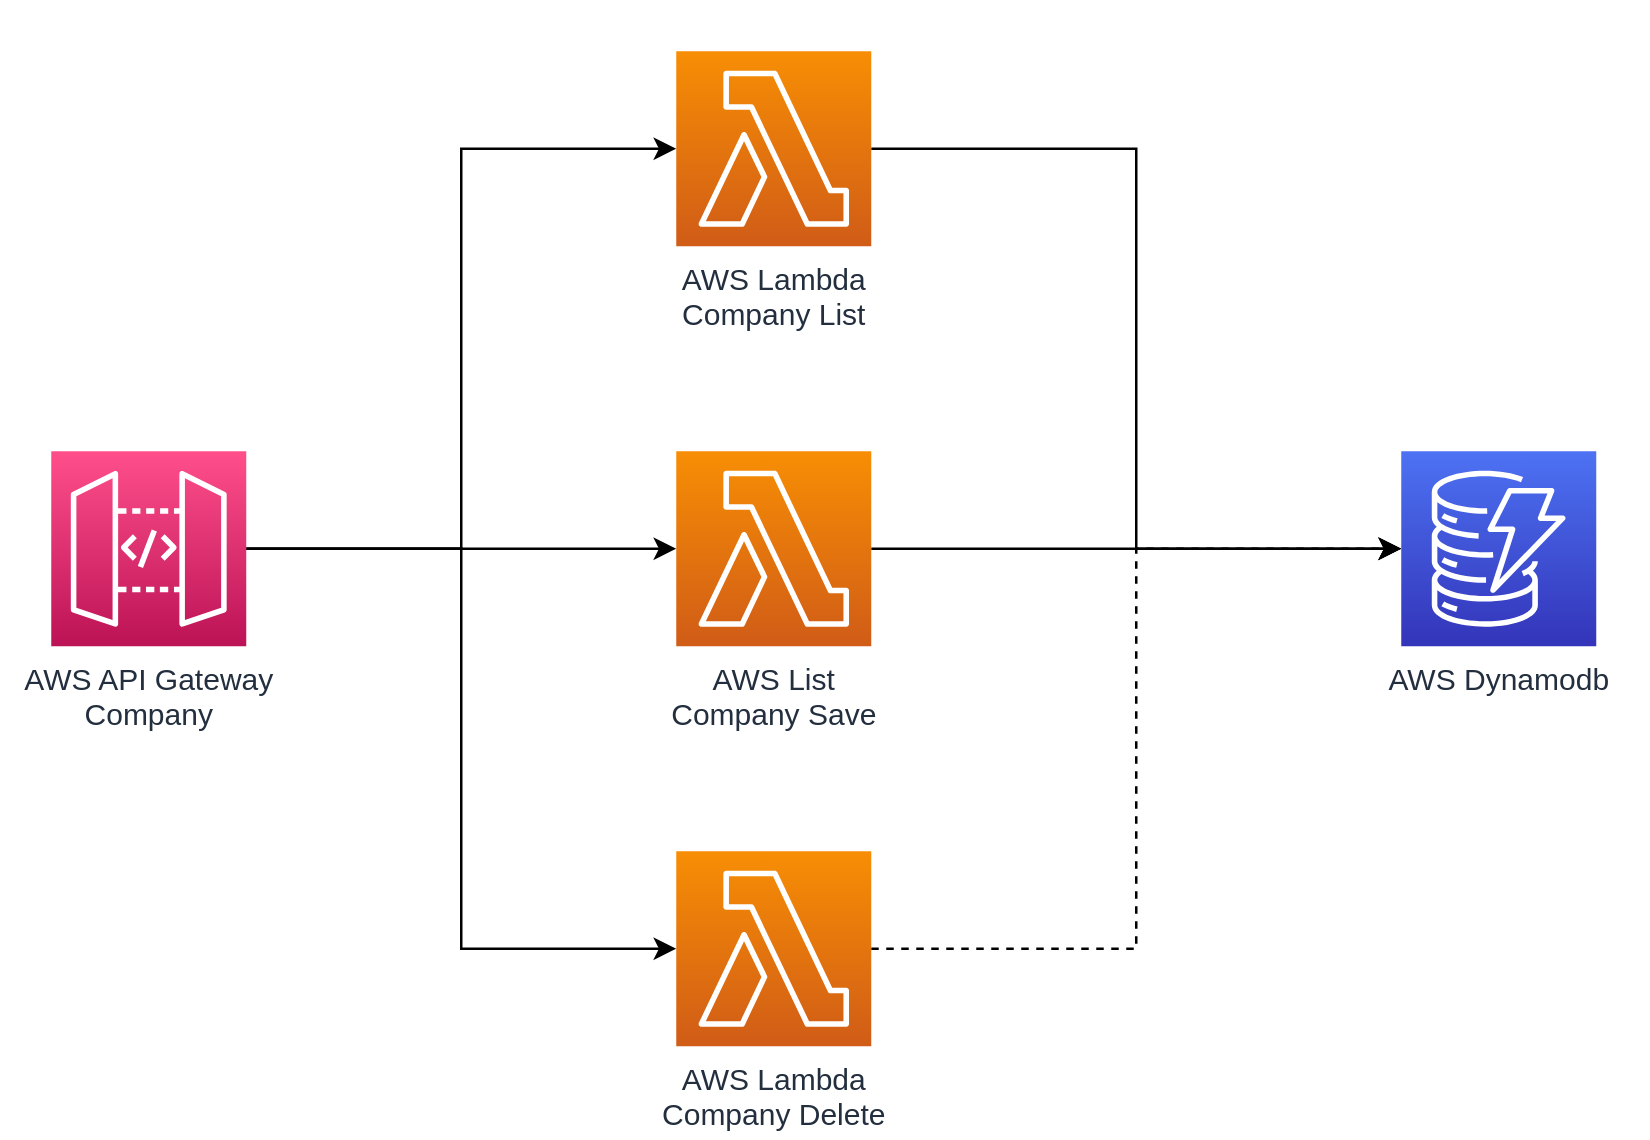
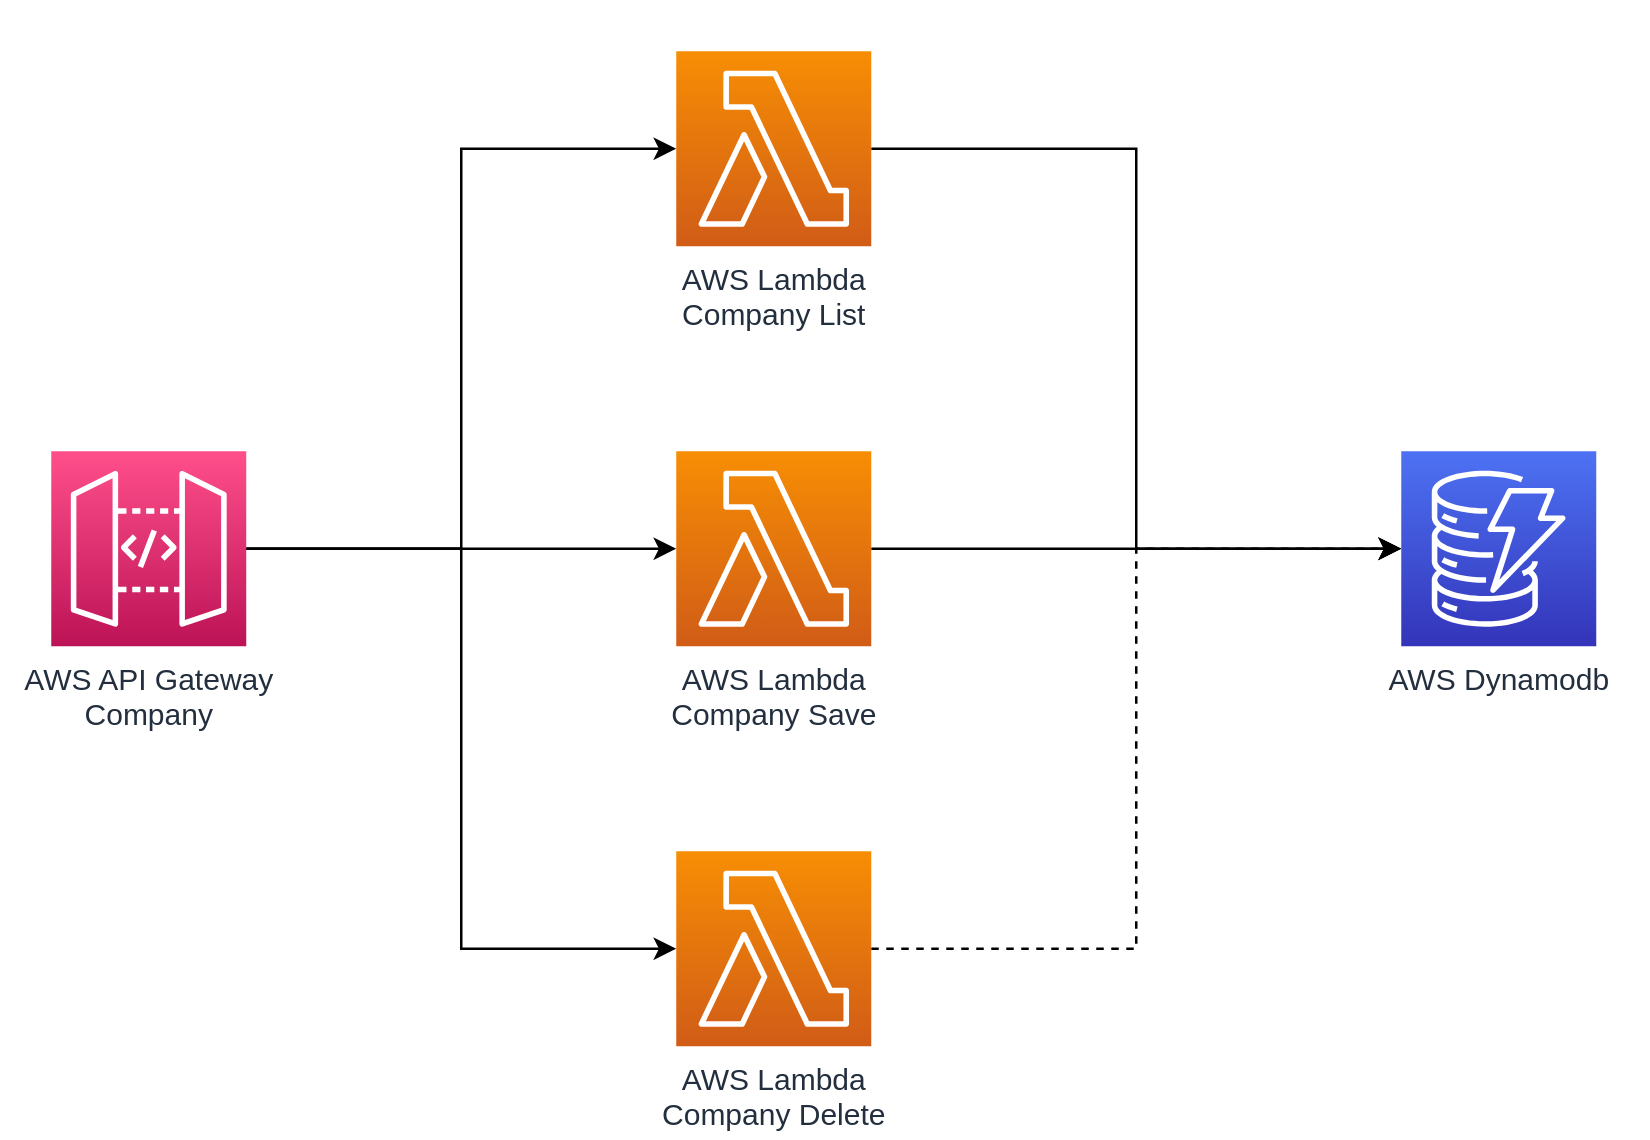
- <mxCell id="7" value="AWS List&lt;br&gt;Company Save" style="sketch=0;points=[[0,0,0],[0.25,0,0],[0.5,0,0],[0.75,0,0],[1,0,0],[0,1,0],[0.25,1,0],[0.5,1,0],[0.75,1,0],[1,1,0],[0,0.25,0],[0,0.5,0],[0,0.75,0],[1,0.25,0],[1,0.5,0],[1,0.75,0]];outlineConnect=0;fontColor=#232F3E;gradientColor=#F78E04;gradientDirection=north;fillColor=#D05C17;strokeColor=#ffffff;dashed=0;verticalLabelPosition=bottom;verticalAlign=top;align=center;html=1;fontSize=12;fontStyle=0;aspect=fixed;shape=mxgraph.aws4.resourceIcon;resIcon=mxgraph.aws4.lambda;" vertex="1" parent="1"><mxGeometry x="270" y="180" width="78" height="78" as="geometry" /></mxCell>
+ <mxCell id="7" value="AWS Lambda&lt;br&gt;Company Save" style="sketch=0;points=[[0,0,0],[0.25,0,0],[0.5,0,0],[0.75,0,0],[1,0,0],[0,1,0],[0.25,1,0],[0.5,1,0],[0.75,1,0],[1,1,0],[0,0.25,0],[0,0.5,0],[0,0.75,0],[1,0.25,0],[1,0.5,0],[1,0.75,0]];outlineConnect=0;fontColor=#232F3E;gradientColor=#F78E04;gradientDirection=north;fillColor=#D05C17;strokeColor=#ffffff;dashed=0;verticalLabelPosition=bottom;verticalAlign=top;align=center;html=1;fontSize=12;fontStyle=0;aspect=fixed;shape=mxgraph.aws4.resourceIcon;resIcon=mxgraph.aws4.lambda;" vertex="1" parent="1"><mxGeometry x="270" y="180" width="78" height="78" as="geometry" /></mxCell>
